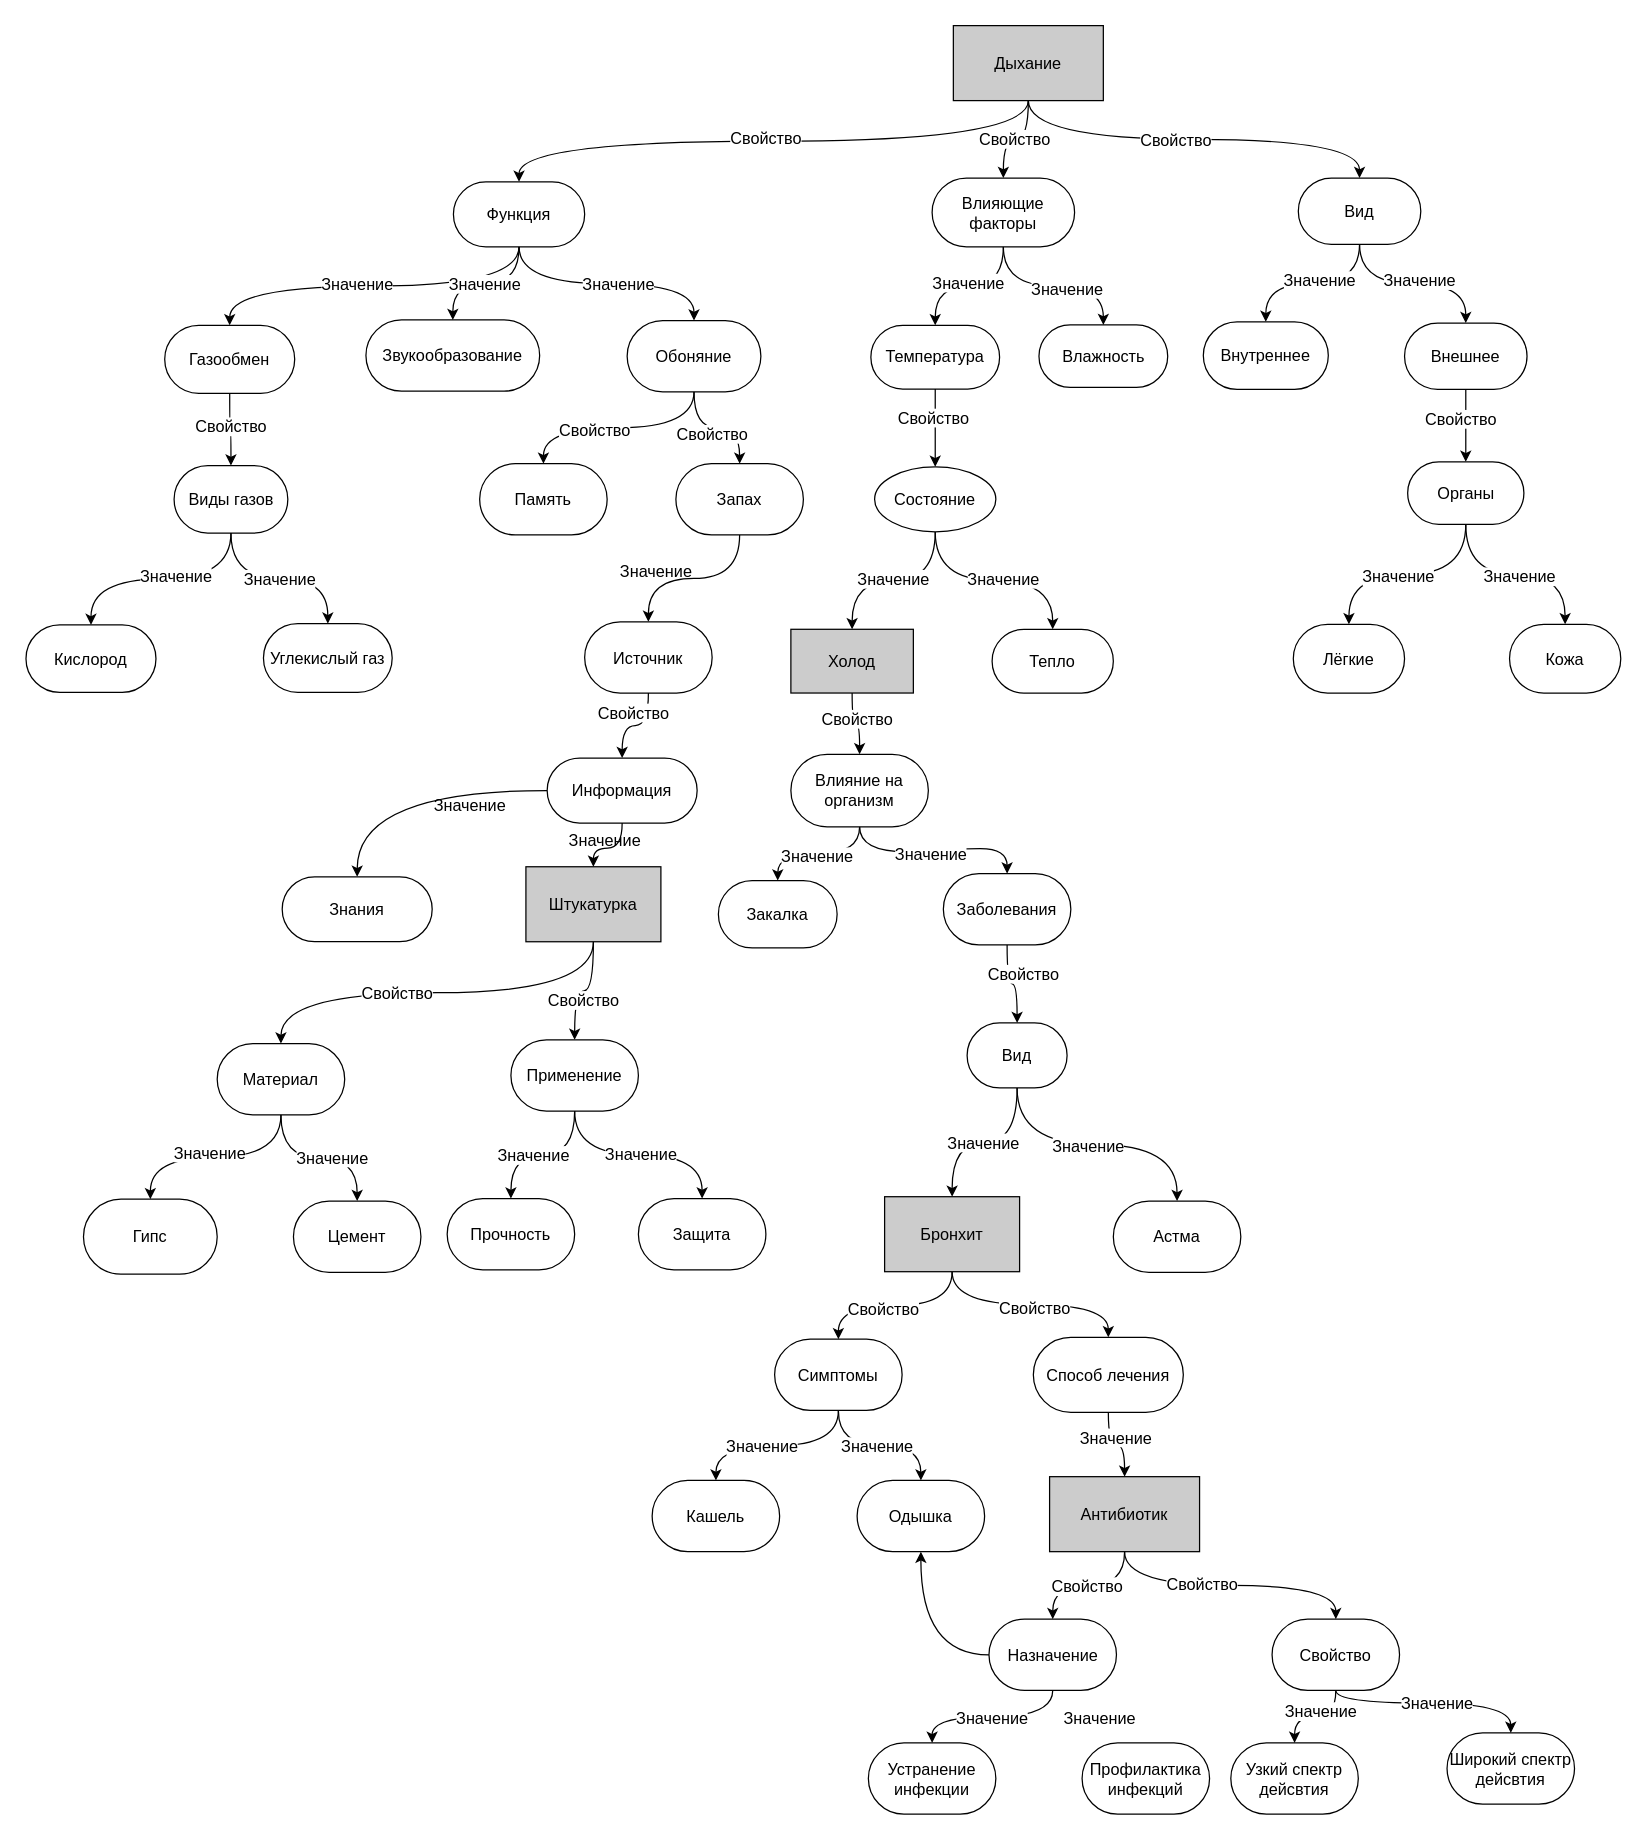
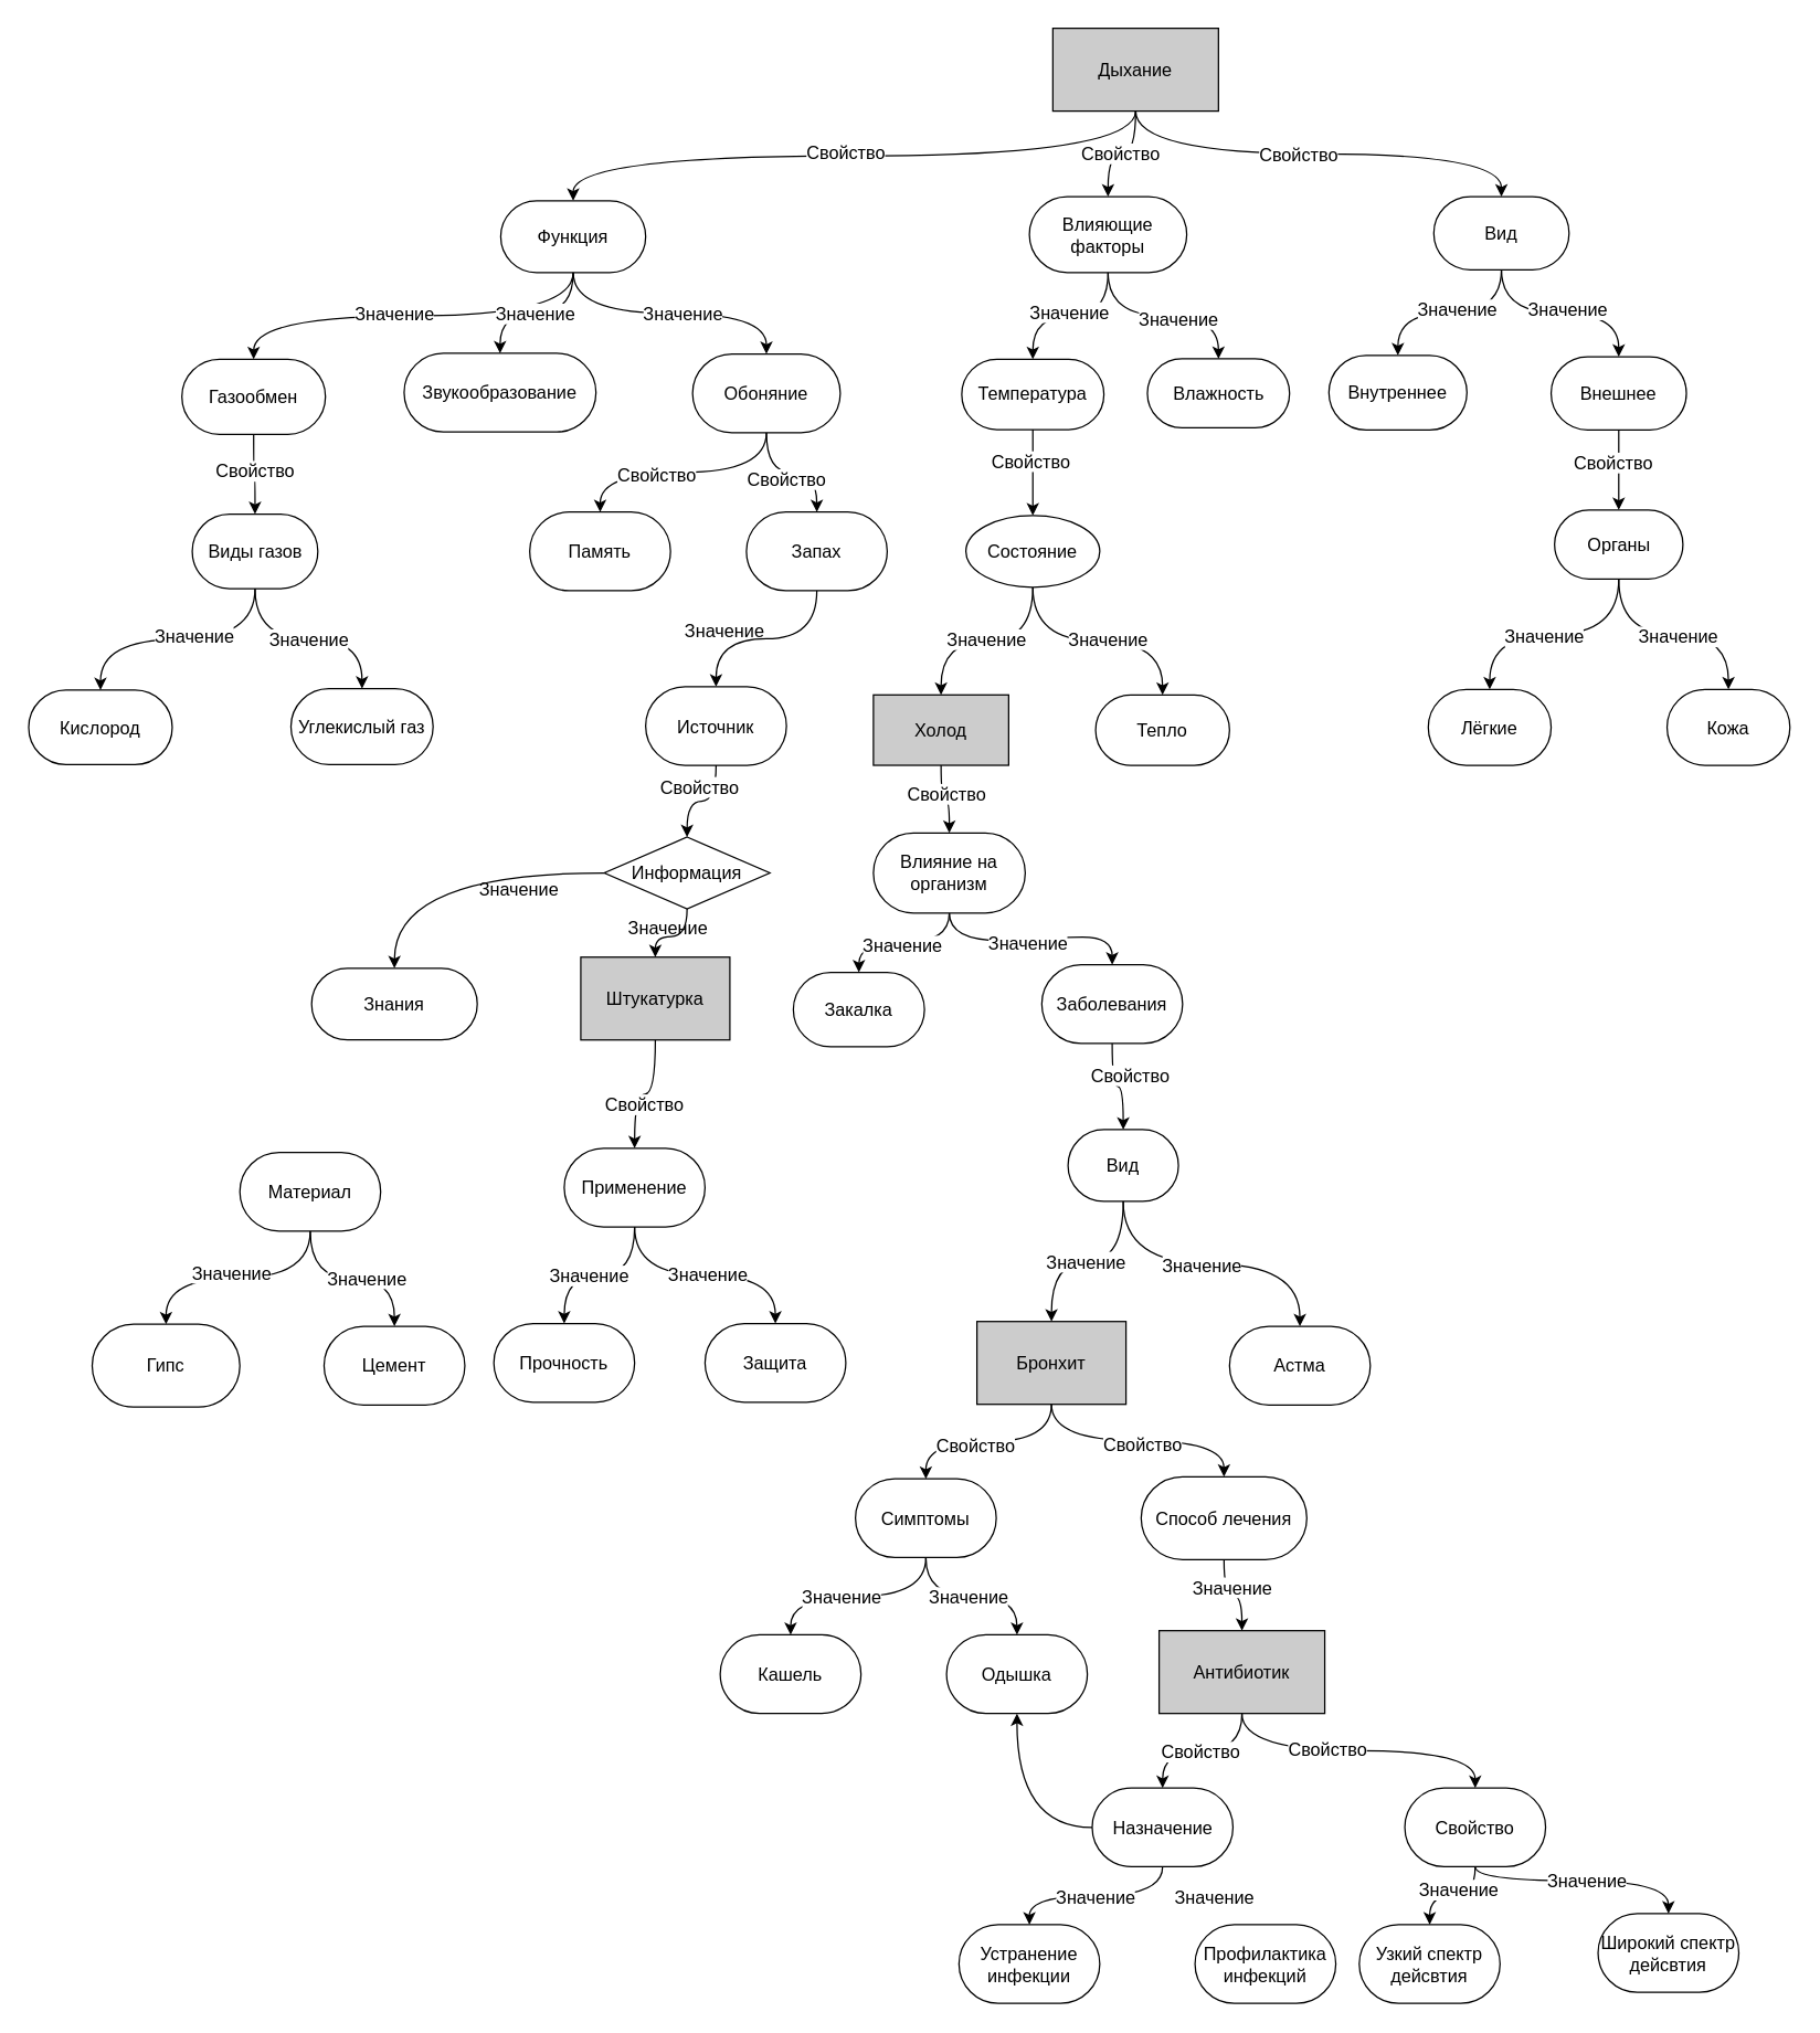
- <mxCell id="142" value="Информация" style="whiteSpace=wrap;html=1;fontSize=13;rounded=1;arcSize=50;" vertex="1" parent="1"><mxGeometry x="437" y="606" width="120" height="52" as="geometry" /></mxCell>
+ <mxCell id="142" value="Информация" style="rhombus;whiteSpace=wrap;html=1;fontSize=13;arcSize=50;" vertex="1" parent="1"><mxGeometry x="437" y="606" width="120" height="52" as="geometry" /></mxCell>
- <mxCell id="106" style="edgeStyle=orthogonalEdgeStyle;rounded=0;orthogonalLoop=1;jettySize=auto;html=1;exitX=0.5;exitY=1;exitDx=0;exitDy=0;entryX=0.5;entryY=0;entryDx=0;entryDy=0;curved=1;fontSize=13;" parent="1" source="110" target="115" edge="1"><mxGeometry relative="1" as="geometry" /></mxCell>
- <mxCell id="107" value="Свойство" style="edgeLabel;html=1;align=center;verticalAlign=middle;resizable=0;points=[];fontSize=13;" parent="106" vertex="1" connectable="0"><mxGeometry x="0.194" relative="1" as="geometry"><mxPoint as="offset" /></mxGeometry></mxCell>
